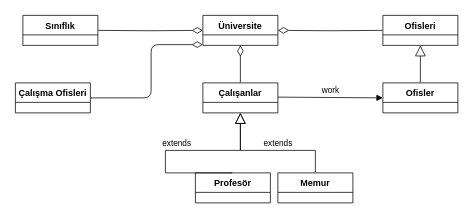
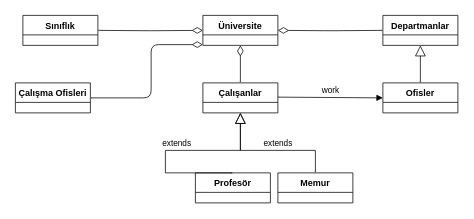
- <mxCell id="3" value="Ofisleri" style="swimlane;fontStyle=1;align=center;verticalAlign=top;childLayout=stackLayout;horizontal=1;startSize=26;horizontalStack=0;resizeParent=1;resizeParentMax=0;resizeLast=0;collapsible=1;marginBottom=0;" vertex="1" parent="1"><mxGeometry x="510" y="20" width="100" height="40" as="geometry" /></mxCell>
+ <mxCell id="3" value="Departmanlar" style="swimlane;fontStyle=1;align=center;verticalAlign=top;childLayout=stackLayout;horizontal=1;startSize=26;horizontalStack=0;resizeParent=1;resizeParentMax=0;resizeLast=0;collapsible=1;marginBottom=0;" vertex="1" parent="1"><mxGeometry x="510" y="20" width="100" height="40" as="geometry" /></mxCell>
